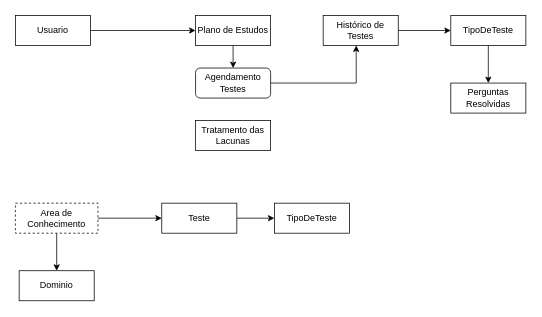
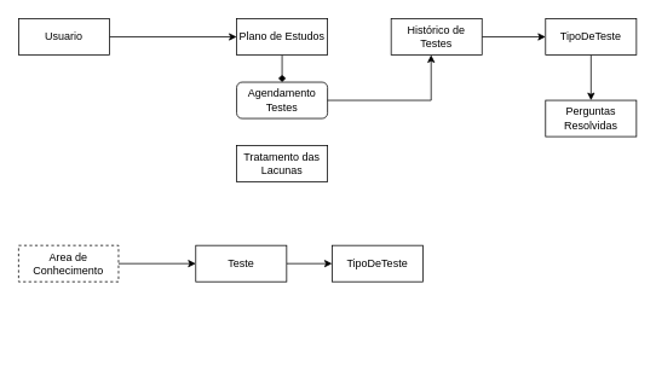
- <mxCell id="16" style="edgeStyle=orthogonalEdgeStyle;rounded=0;orthogonalLoop=1;jettySize=auto;html=1;exitX=0.5;exitY=1;exitDx=0;exitDy=0;entryX=0.5;entryY=0;entryDx=0;entryDy=0;" edge="1" parent="1" source="17" target="18"><mxGeometry relative="1" as="geometry" /></mxCell>
+ <mxCell id="16" style="edgeStyle=orthogonalEdgeStyle;rounded=0;orthogonalLoop=1;jettySize=auto;html=1;exitX=0.5;exitY=1;exitDx=0;exitDy=0;entryX=0.5;entryY=0;entryDx=0;entryDy=0;endArrow=diamond;" edge="1" parent="1" source="17" target="18"><mxGeometry relative="1" as="geometry" /></mxCell>
- <mxCell id="6" style="edgeStyle=orthogonalEdgeStyle;rounded=0;orthogonalLoop=1;jettySize=auto;html=1;exitX=0.5;exitY=1;exitDx=0;exitDy=0;entryX=0.5;entryY=0;entryDx=0;entryDy=0;" edge="1" parent="1" source="8" target="10"><mxGeometry relative="1" as="geometry" /></mxCell>
- <mxCell id="10" value="Dominio" style="whiteSpace=wrap;html=1;align=center;" vertex="1" parent="1"><mxGeometry x="25" y="360" width="100" height="40" as="geometry" /></mxCell>
